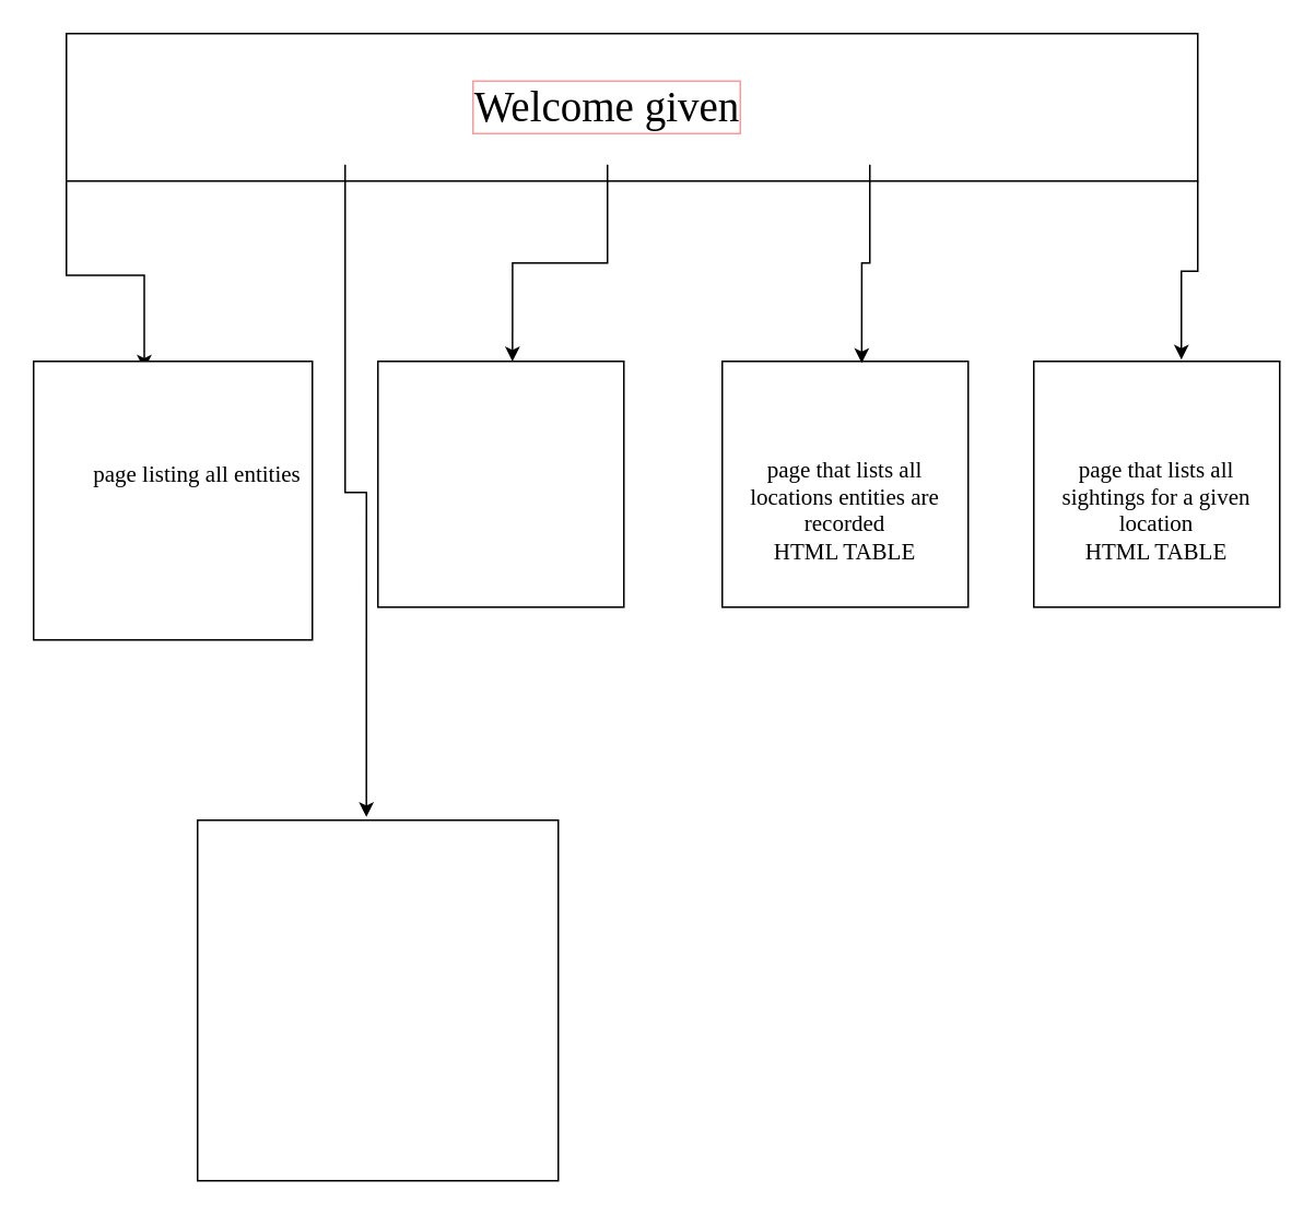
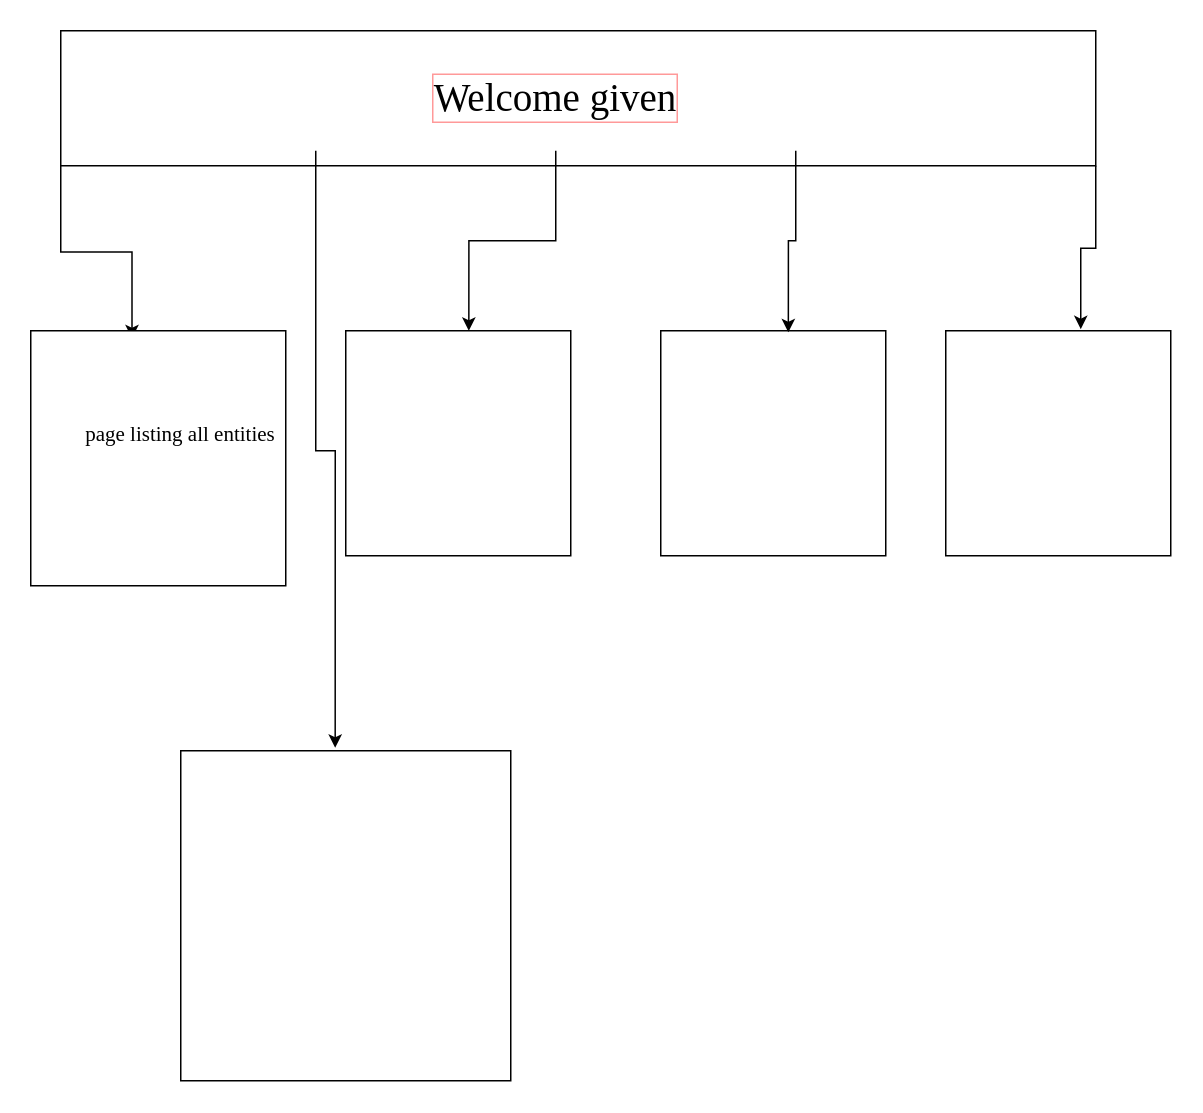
- <mxCell id="14" value="&lt;br&gt;&lt;br&gt;page that lists all locations entities are recorded&lt;br&gt;HTML TABLE" style="text;html=1;strokeColor=none;fillColor=none;align=center;verticalAlign=middle;whiteSpace=wrap;rounded=0;fontFamily=Verdana;fontSize=14;" vertex="1" parent="1"><mxGeometry x="450" y="230" width="130" height="130" as="geometry" /></mxCell>
- <mxCell id="15" value="&lt;br&gt;&lt;br&gt;page that lists all sightings for a given location&lt;br&gt;HTML TABLE&lt;br&gt;" style="text;html=1;strokeColor=none;fillColor=none;align=center;verticalAlign=middle;whiteSpace=wrap;rounded=0;fontFamily=Verdana;fontSize=14;" vertex="1" parent="1"><mxGeometry x="640" y="230" width="130" height="130" as="geometry" /></mxCell>
